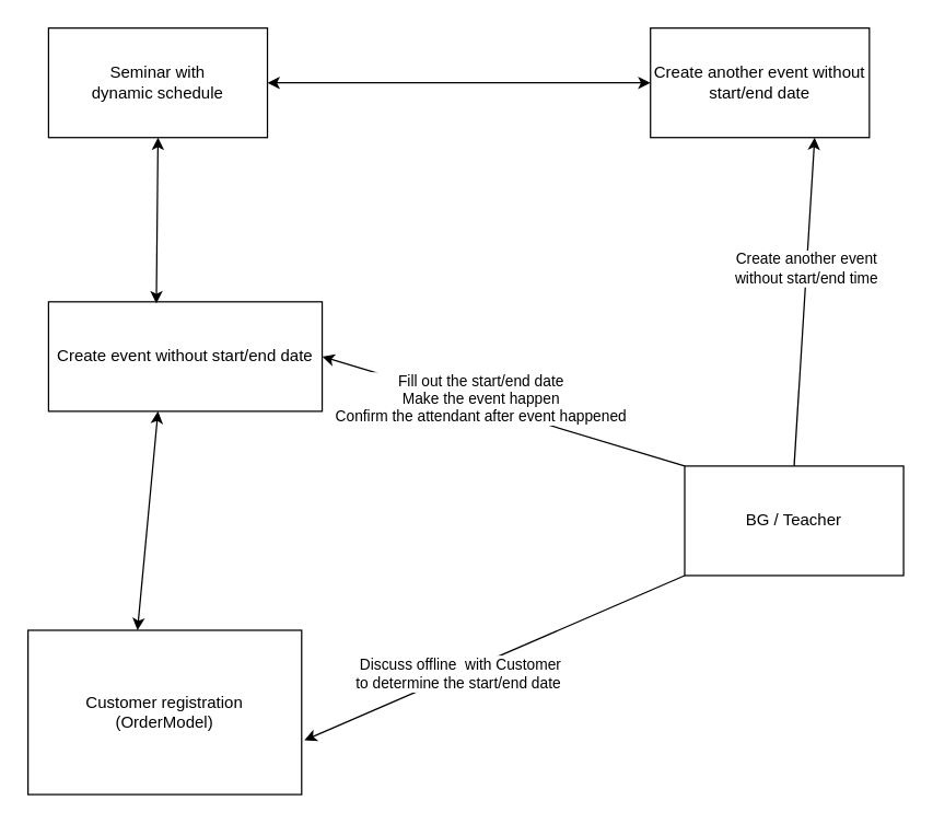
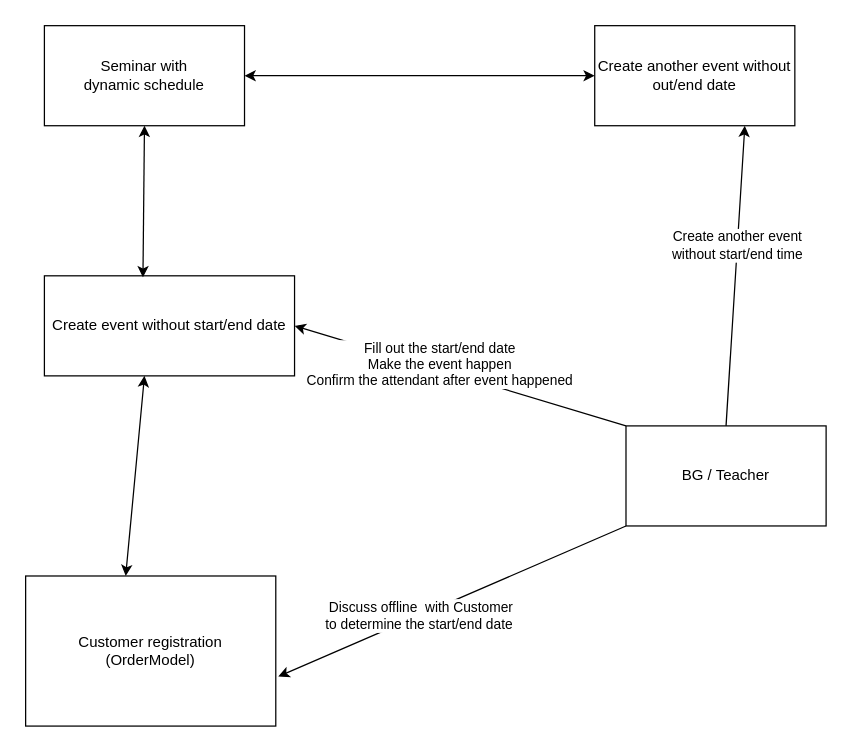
- <mxCell id="10" value="Create another event without start/end date" style="rounded=0;whiteSpace=wrap;html=1;" vertex="1" parent="1"><mxGeometry x="475" y="20" width="160" height="80" as="geometry" /></mxCell>
+ <mxCell id="10" value="Create another event without out/end date" style="rounded=0;whiteSpace=wrap;html=1;" vertex="1" parent="1"><mxGeometry x="475" y="20" width="160" height="80" as="geometry" /></mxCell>
